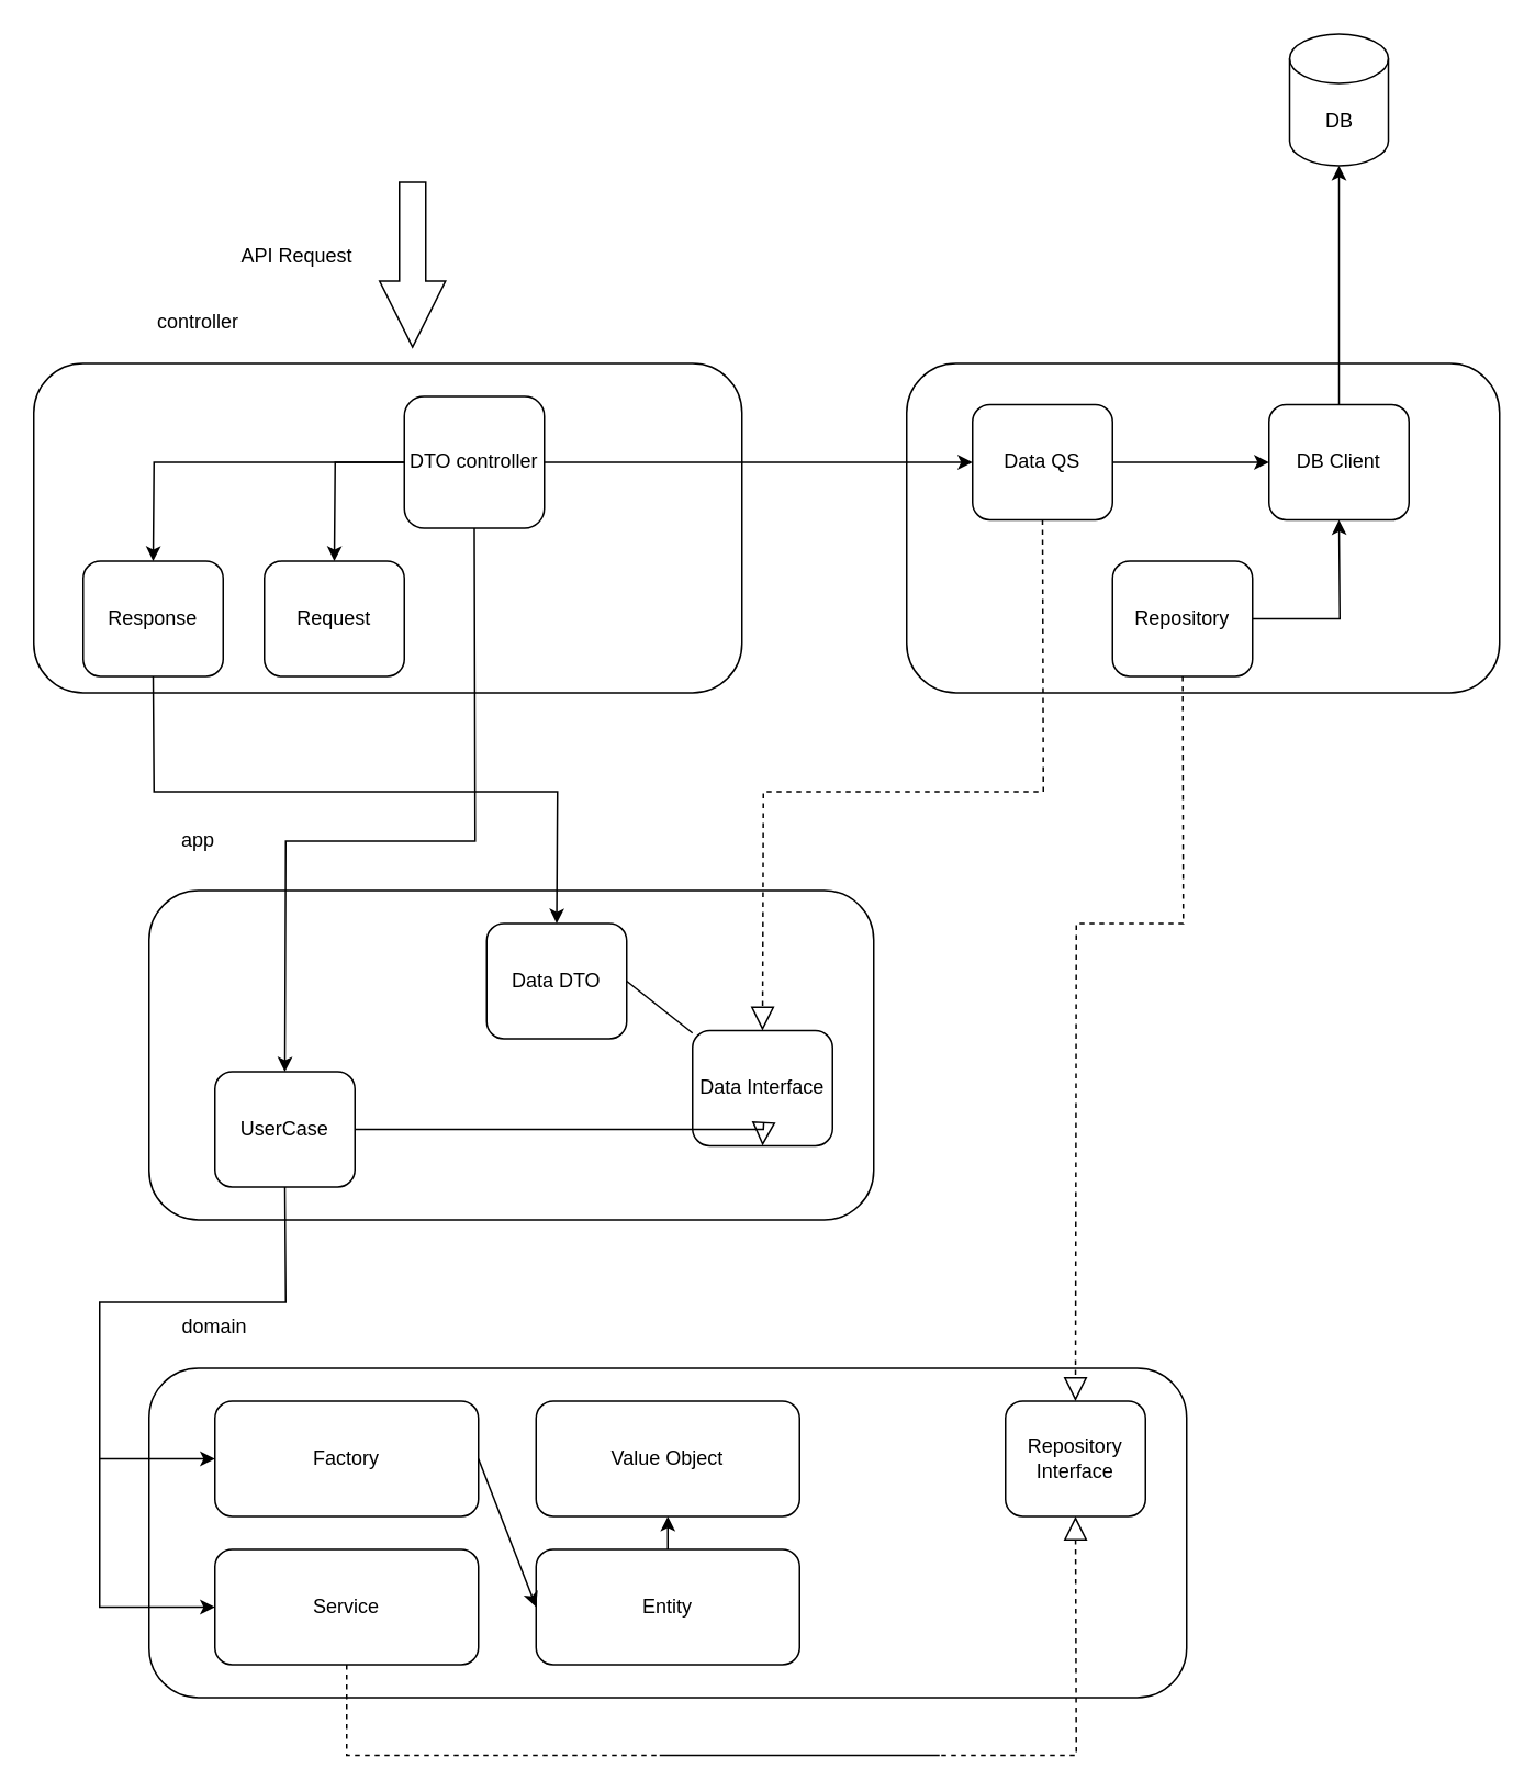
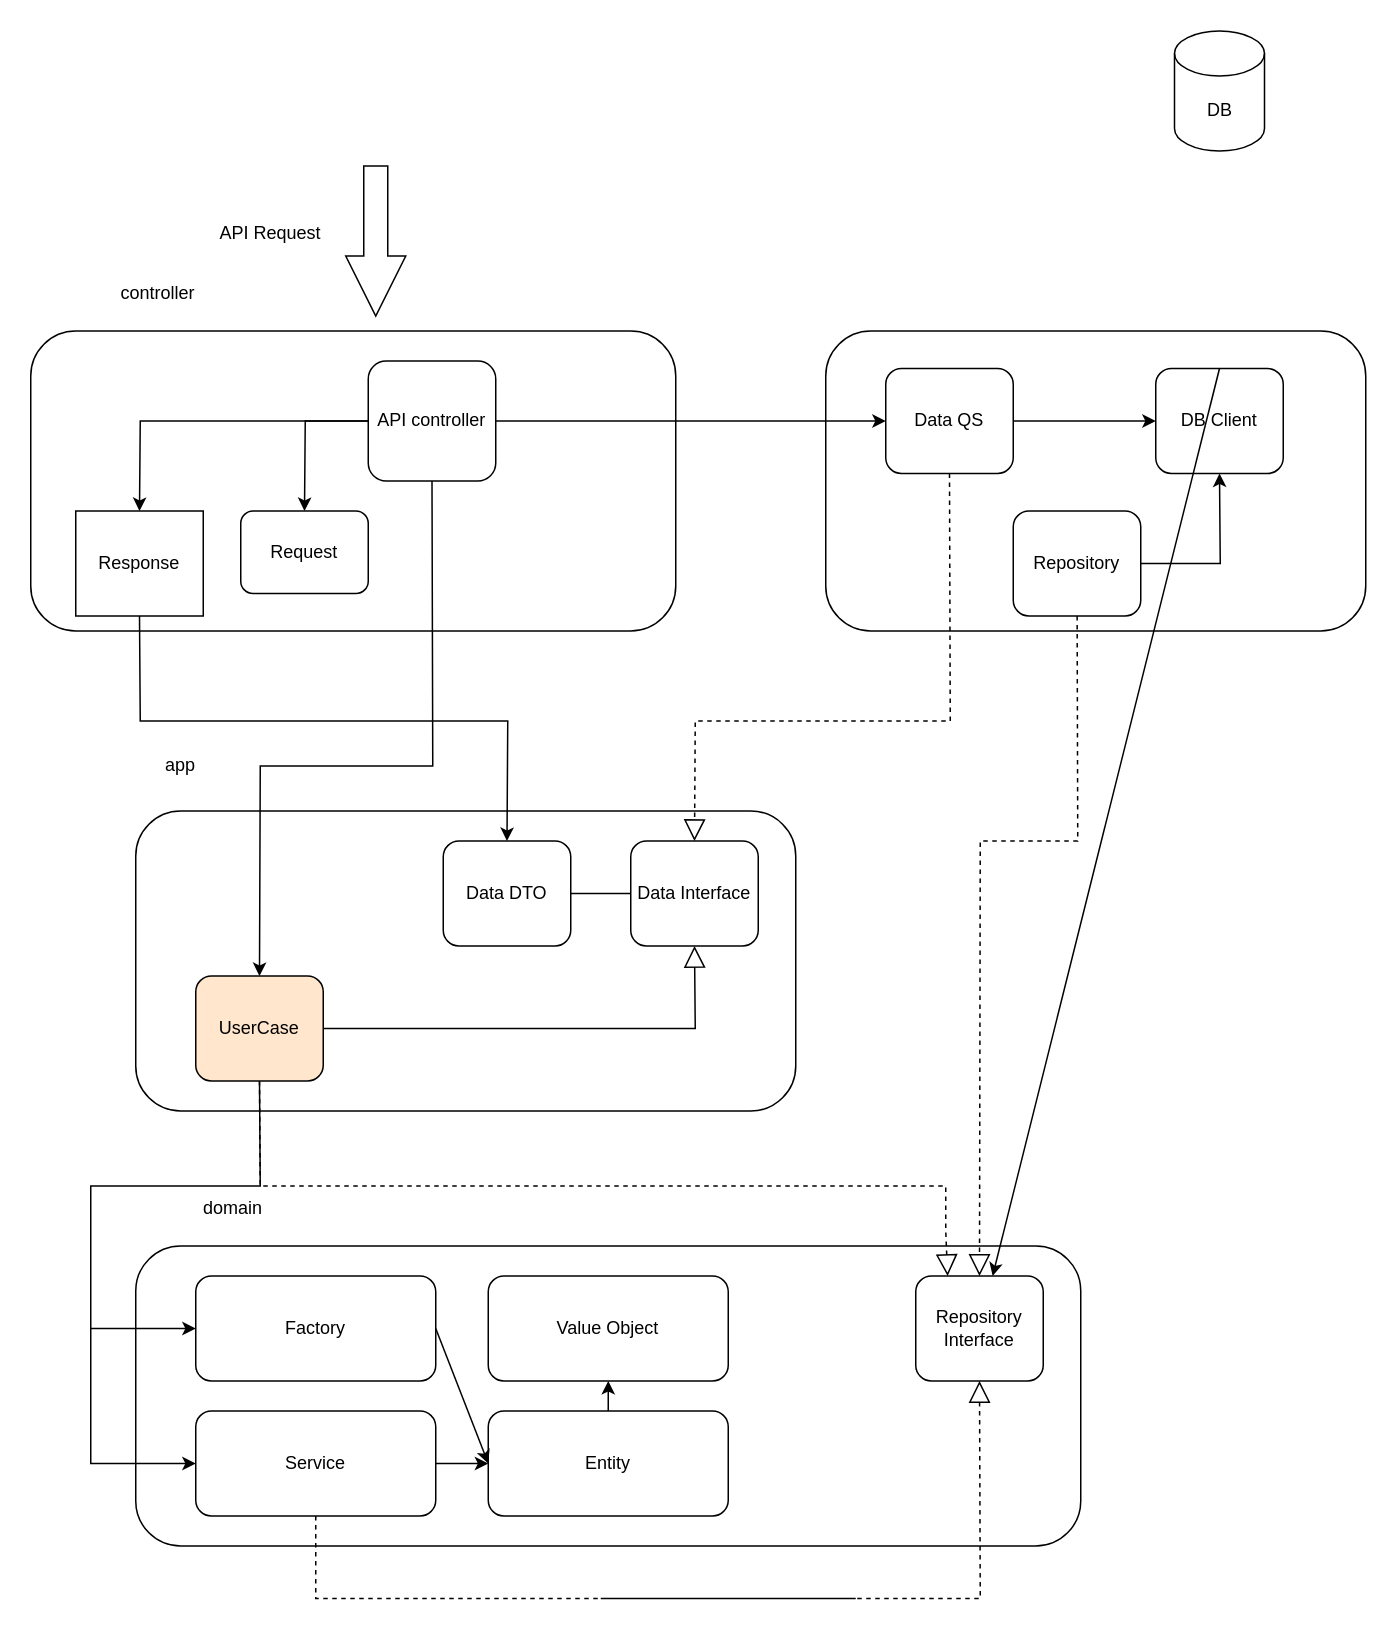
- <mxCell id="29" value="" style="endArrow=classic;html=1;rounded=0;exitX=0.5;exitY=0;exitDx=0;exitDy=0;entryX=0.5;entryY=1;entryDx=0;entryDy=0;entryPerimeter=0;" parent="1" source="27" target="28" edge="1"><mxGeometry width="50" height="50" relative="1" as="geometry"><mxPoint x="340" y="290" as="sourcePoint" /><mxPoint x="600" y="290" as="targetPoint" /></mxGeometry></mxCell>
+ <mxCell id="29" value="" style="endArrow=classic;html=1;rounded=0;exitX=0.5;exitY=0;exitDx=0;exitDy=0;" parent="1" source="27" target="31" edge="1"><mxGeometry width="50" height="50" relative="1" as="geometry"><mxPoint x="340" y="290" as="sourcePoint" /><mxPoint x="600" y="290" as="targetPoint" /></mxGeometry></mxCell>
- <mxCell id="6" value="controller" style="text;html=1;strokeColor=none;fillColor=none;align=center;verticalAlign=middle;whiteSpace=wrap;rounded=0;" parent="1" vertex="1"><mxGeometry x="90" y="180" width="60" height="30" as="geometry" /></mxCell>
+ <mxCell id="6" value="controller" style="text;html=1;strokeColor=none;fillColor=none;align=center;verticalAlign=middle;whiteSpace=wrap;rounded=0;" parent="1" vertex="1"><mxGeometry x="75" y="180" width="60" height="30" as="geometry" /></mxCell>
- <mxCell id="11" value="DTO controller" style="rounded=1;whiteSpace=wrap;html=1;" parent="1" vertex="1"><mxGeometry x="245" y="240" width="85" height="80" as="geometry" /></mxCell>
+ <mxCell id="11" value="API controller" style="rounded=1;whiteSpace=wrap;html=1;" parent="1" vertex="1"><mxGeometry x="245" y="240" width="85" height="80" as="geometry" /></mxCell>
- <mxCell id="21" value="Response" style="rounded=1;whiteSpace=wrap;html=1;" parent="1" vertex="1"><mxGeometry x="50" y="340" width="85" height="70" as="geometry" /></mxCell>
+ <mxCell id="21" value="Response" style="whiteSpace=wrap;html=1;rounded=0;" parent="1" vertex="1"><mxGeometry x="50" y="340" width="85" height="70" as="geometry" /></mxCell>
- <mxCell id="35" value="Request" style="rounded=1;whiteSpace=wrap;html=1;" vertex="1" parent="1"><mxGeometry x="160" y="340" width="85" height="70" as="geometry" /></mxCell>
+ <mxCell id="35" value="Request" style="rounded=1;whiteSpace=wrap;html=1;" vertex="1" parent="1"><mxGeometry x="160" y="340" width="85" height="55" as="geometry" /></mxCell>
- <mxCell id="14" value="Data Interface" style="rounded=1;whiteSpace=wrap;html=1;" parent="1" vertex="1"><mxGeometry x="420" y="625" width="85" height="70" as="geometry" /></mxCell>
+ <mxCell id="14" value="Data Interface" style="rounded=1;whiteSpace=wrap;html=1;" parent="1" vertex="1"><mxGeometry x="420" y="560" width="85" height="70" as="geometry" /></mxCell>
- <mxCell id="18" value="UserCase" style="rounded=1;whiteSpace=wrap;html=1;" parent="1" vertex="1"><mxGeometry x="130" y="650" width="85" height="70" as="geometry" /></mxCell>
+ <mxCell id="18" value="UserCase" style="rounded=1;whiteSpace=wrap;html=1;fillColor=#ffe6cc;" parent="1" vertex="1"><mxGeometry x="130" y="650" width="85" height="70" as="geometry" /></mxCell>
+ <mxCell id="34" value="" style="endArrow=block;dashed=1;endFill=0;endSize=12;html=1;rounded=0;exitX=0.5;exitY=1;exitDx=0;exitDy=0;entryX=0.25;entryY=0;entryDx=0;entryDy=0;" parent="1" source="18" target="31" edge="1"><mxGeometry width="160" relative="1" as="geometry"><mxPoint x="180" y="775" as="sourcePoint" /><mxPoint x="650" y="790" as="targetPoint" /><Array as="points"><mxPoint x="173" y="790" /><mxPoint x="430" y="790" /><mxPoint x="630" y="790" /><mxPoint x="630" y="820" /></Array></mxGeometry></mxCell>
- <mxCell id="8" value="domain" style="text;html=1;strokeColor=none;fillColor=none;align=center;verticalAlign=middle;whiteSpace=wrap;rounded=0;" parent="1" vertex="1"><mxGeometry x="100" y="790" width="60" height="30" as="geometry" /></mxCell>
+ <mxCell id="8" value="domain" style="text;html=1;strokeColor=none;fillColor=none;align=center;verticalAlign=middle;whiteSpace=wrap;rounded=0;" parent="1" vertex="1"><mxGeometry x="125" y="790" width="60" height="30" as="geometry" /></mxCell>
+ <mxCell id="42" value="" style="endArrow=classic;html=1;rounded=0;exitX=1;exitY=0.5;exitDx=0;exitDy=0;entryX=0;entryY=0.5;entryDx=0;entryDy=0;" edge="1" parent="1" source="38" target="24"><mxGeometry width="50" height="50" relative="1" as="geometry"><mxPoint x="309.5" y="910" as="sourcePoint" /><mxPoint x="309.5" y="890" as="targetPoint" /></mxGeometry></mxCell>
